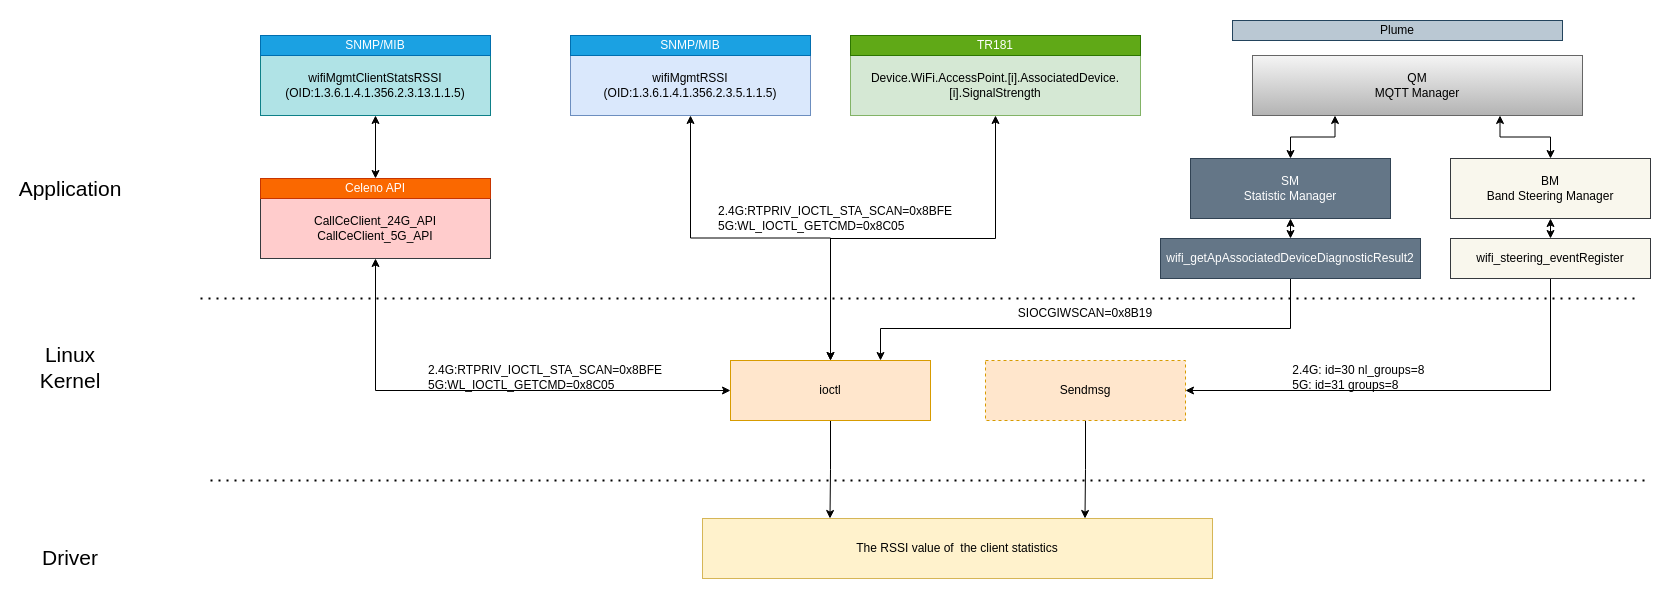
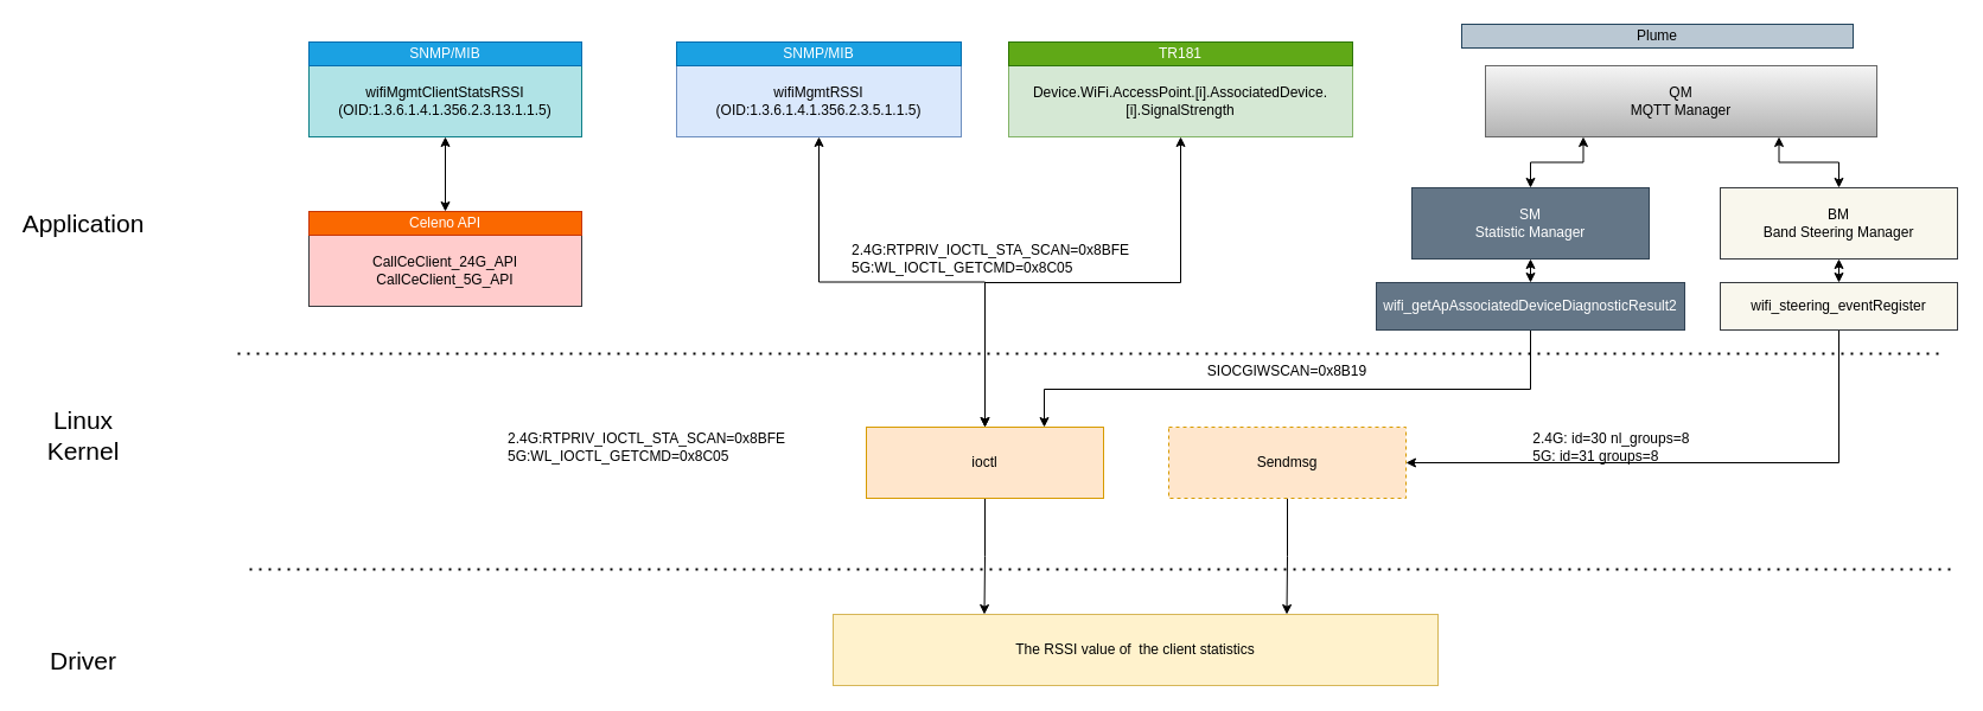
- <mxCell id="16" style="edgeStyle=orthogonalEdgeStyle;rounded=0;orthogonalLoop=1;jettySize=auto;html=1;exitX=0.5;exitY=1;exitDx=0;exitDy=0;entryX=0;entryY=0.5;entryDx=0;entryDy=0;startArrow=classic;startFill=1;fontSize=21;" parent="1" source="17" target="9" edge="1"><mxGeometry relative="1" as="geometry" /></mxCell>
